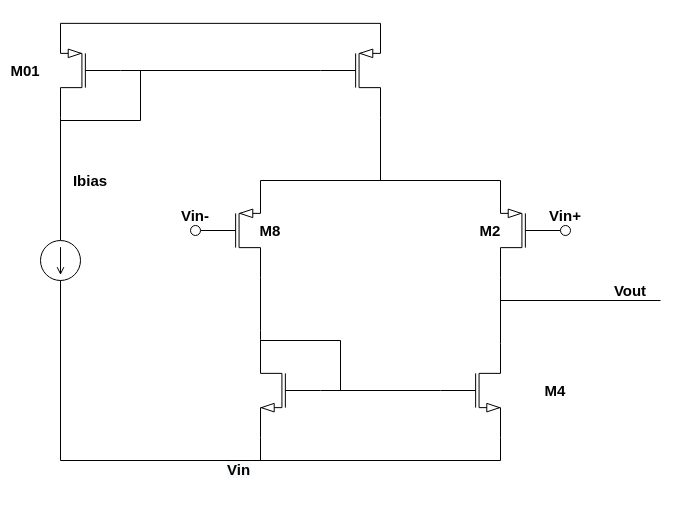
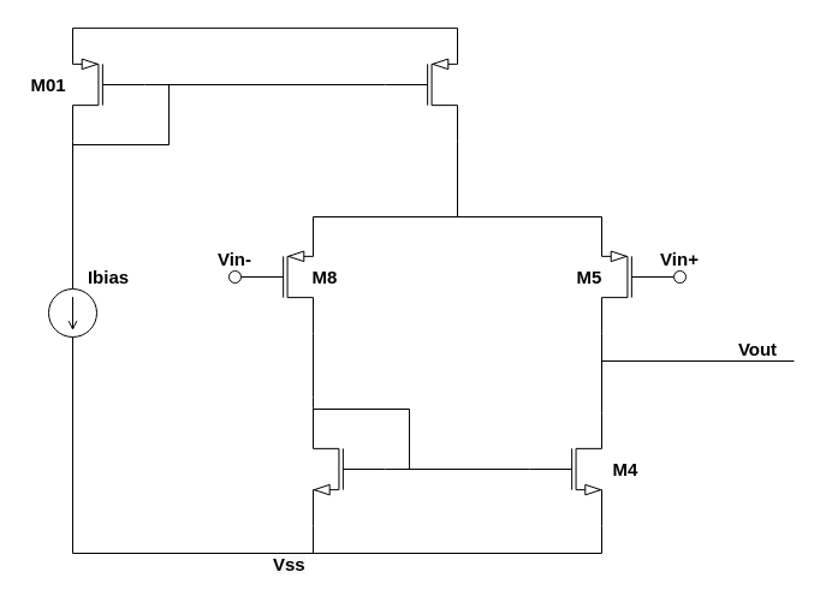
- <mxCell id="23" value="&lt;div&gt;M01&lt;/div&gt;" style="text;html=1;strokeColor=none;fillColor=none;align=center;verticalAlign=middle;whiteSpace=wrap;rounded=0;glass=0;fontStyle=1;fontSize=15;" parent="1" vertex="1"><mxGeometry x="5" y="60" width="40" height="20" as="geometry" /></mxCell>
+ <mxCell id="23" value="&lt;div&gt;M01&lt;/div&gt;" style="text;html=1;strokeColor=none;fillColor=none;align=center;verticalAlign=middle;whiteSpace=wrap;rounded=0;glass=0;fontStyle=1;fontSize=15;" parent="1" vertex="1"><mxGeometry x="20" y="60" width="40" height="20" as="geometry" /></mxCell>
- <mxCell id="31" value="&lt;div&gt;Ibias&lt;/div&gt;" style="text;html=1;strokeColor=none;fillColor=none;align=center;verticalAlign=middle;whiteSpace=wrap;rounded=0;glass=0;fontStyle=1;fontSize=15;" parent="1" vertex="1"><mxGeometry x="70" y="170" width="40" height="20" as="geometry" /></mxCell>
+ <mxCell id="31" value="&lt;div&gt;Ibias&lt;/div&gt;" style="text;html=1;strokeColor=none;fillColor=none;align=center;verticalAlign=middle;whiteSpace=wrap;rounded=0;glass=0;fontStyle=1;fontSize=15;" parent="1" vertex="1"><mxGeometry x="70" y="220" width="40" height="20" as="geometry" /></mxCell>
- <mxCell id="25" value="&lt;div&gt;M2&lt;/div&gt;" style="text;html=1;strokeColor=none;fillColor=none;align=center;verticalAlign=middle;whiteSpace=wrap;rounded=0;glass=0;fontStyle=1;fontSize=15;" parent="1" vertex="1"><mxGeometry x="470" y="220" width="40" height="20" as="geometry" /></mxCell>
+ <mxCell id="25" value="&lt;div&gt;M5&lt;/div&gt;" style="text;html=1;strokeColor=none;fillColor=none;align=center;verticalAlign=middle;whiteSpace=wrap;rounded=0;glass=0;fontStyle=1;fontSize=15;" parent="1" vertex="1"><mxGeometry x="470" y="220" width="40" height="20" as="geometry" /></mxCell>
- <mxCell id="26" value="&lt;div&gt;M4&lt;/div&gt;" style="text;html=1;strokeColor=none;fillColor=none;align=center;verticalAlign=middle;whiteSpace=wrap;rounded=0;glass=0;fontStyle=1;fontSize=15;" parent="1" vertex="1"><mxGeometry x="535" y="380" width="40" height="20" as="geometry" /></mxCell>
+ <mxCell id="26" value="&lt;div&gt;M4&lt;/div&gt;" style="text;html=1;strokeColor=none;fillColor=none;align=center;verticalAlign=middle;whiteSpace=wrap;rounded=0;glass=0;fontStyle=1;fontSize=15;" parent="1" vertex="1"><mxGeometry x="500" y="380" width="40" height="20" as="geometry" /></mxCell>
- <mxCell id="38" value="&lt;span style=&quot;color: rgb(0 , 0 , 0) ; font-family: &amp;#34;helvetica&amp;#34; ; font-size: 15px ; font-style: normal ; font-weight: 700 ; letter-spacing: normal ; text-align: center ; text-indent: 0px ; text-transform: none ; word-spacing: 0px ; background-color: rgb(248 , 249 , 250) ; display: inline ; float: none&quot;&gt;Vin&lt;/span&gt;" style="text;whiteSpace=wrap;html=1;" vertex="1" parent="1"><mxGeometry x="225" y="454" width="40" height="30" as="geometry" /></mxCell>
+ <mxCell id="38" value="&lt;span style=&quot;color: rgb(0 , 0 , 0) ; font-family: &amp;#34;helvetica&amp;#34; ; font-size: 15px ; font-style: normal ; font-weight: 700 ; letter-spacing: normal ; text-align: center ; text-indent: 0px ; text-transform: none ; word-spacing: 0px ; background-color: rgb(248 , 249 , 250) ; display: inline ; float: none&quot;&gt;Vss&lt;/span&gt;" style="text;whiteSpace=wrap;html=1;" vertex="1" parent="1"><mxGeometry x="225" y="454" width="40" height="30" as="geometry" /></mxCell>
